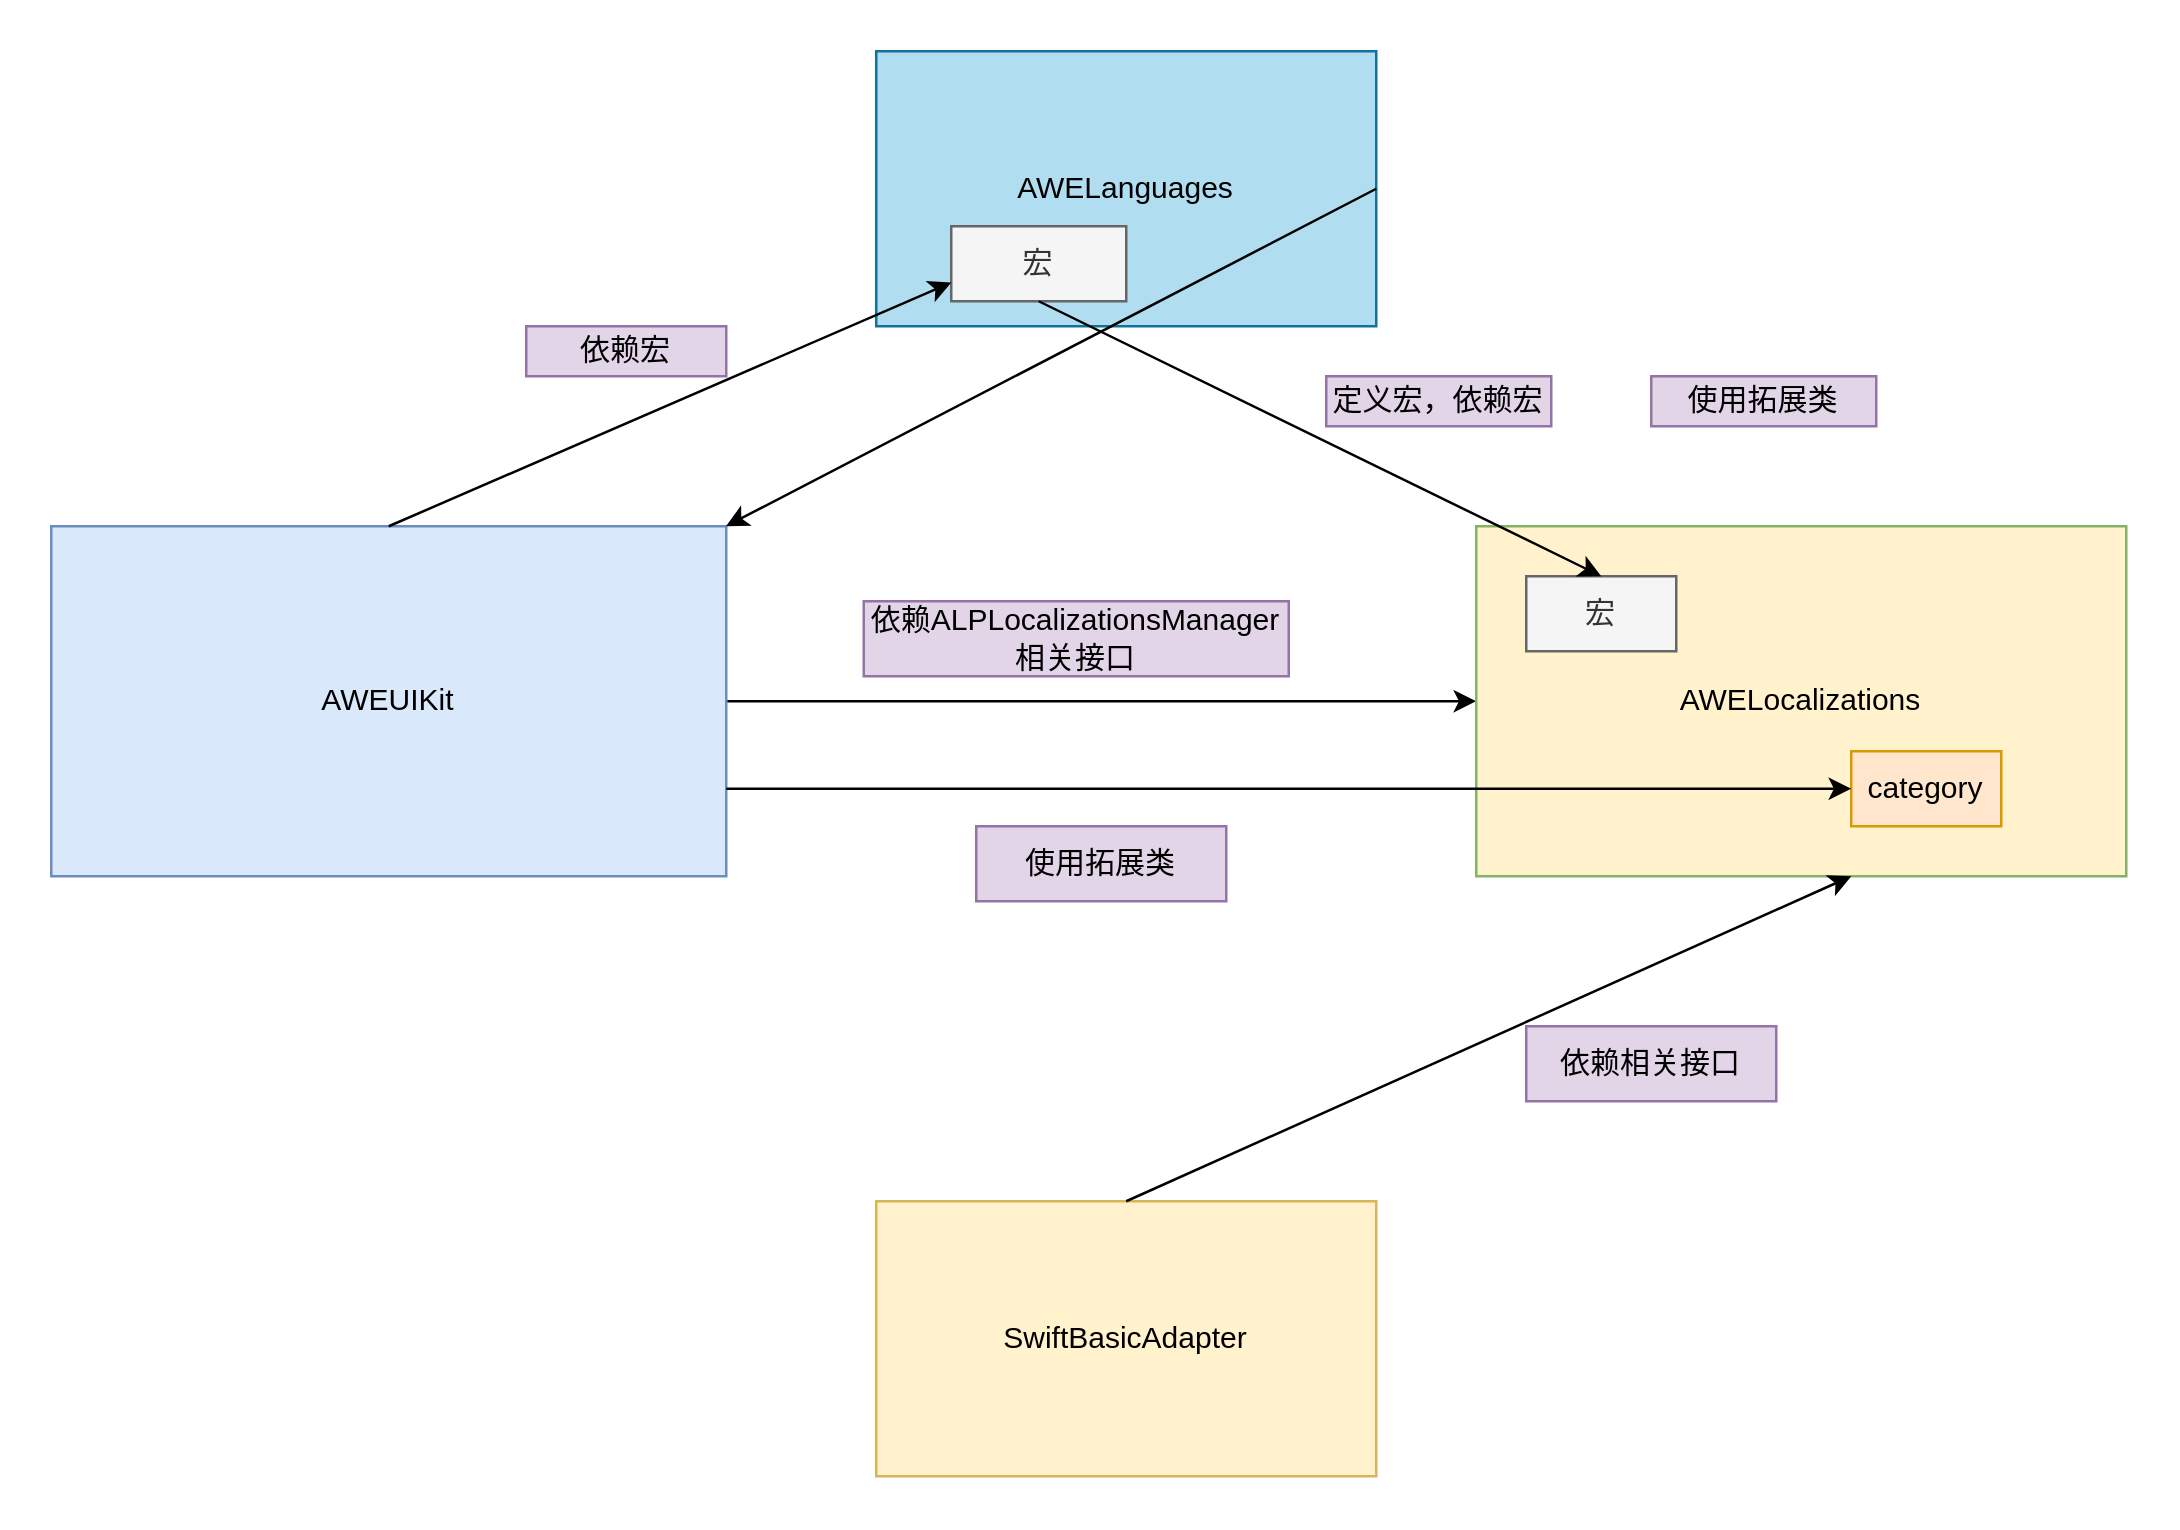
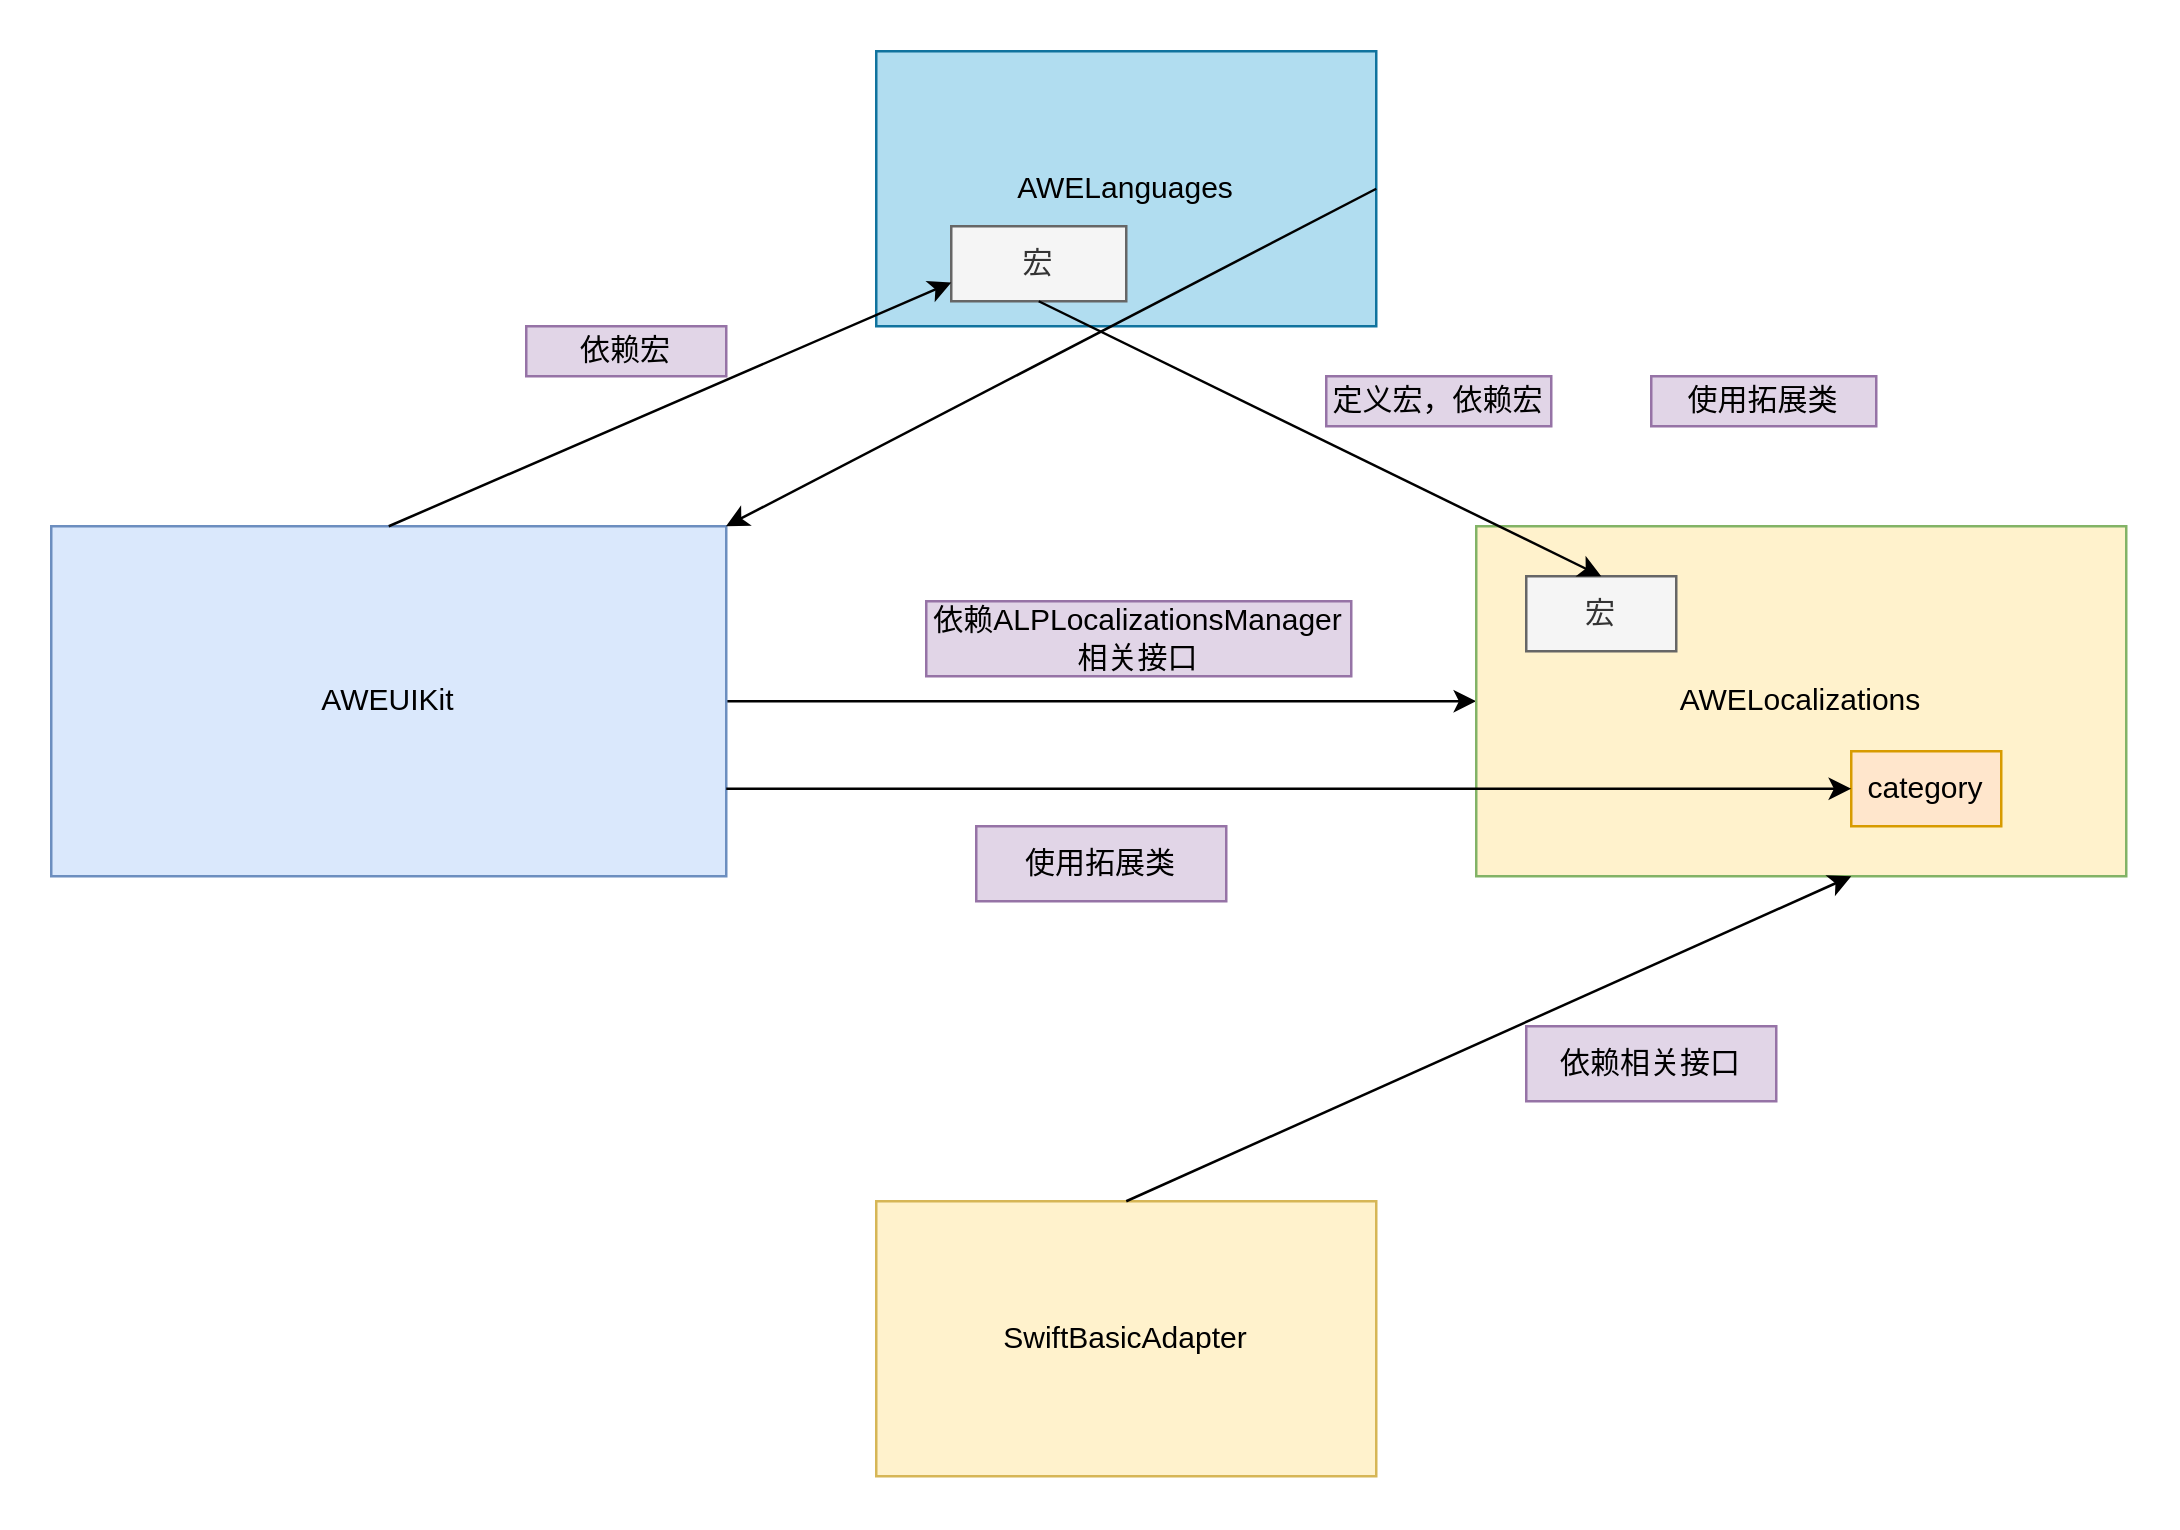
- <mxCell id="5" value="依赖&lt;span style=&quot;background-color: initial;&quot;&gt;ALPLocalizationsManager&lt;/span&gt;&lt;br&gt;&lt;span class=&quot;lark-record-clipboard&quot; data-lark-record-format=&quot;docx/text&quot; data-lark-record-data=&quot;{&amp;quot;rootId&amp;quot;:&amp;quot;doxcnekMiB30CGOWGuodaVgddFA&amp;quot;,&amp;quot;text&amp;quot;:{&amp;quot;initialAttributedTexts&amp;quot;:{&amp;quot;text&amp;quot;:{&amp;quot;0&amp;quot;:&amp;quot;ALPLocalizationsManager&amp;quot;},&amp;quot;attribs&amp;quot;:{&amp;quot;0&amp;quot;:&amp;quot;*0+n&amp;quot;}},&amp;quot;apool&amp;quot;:{&amp;quot;numToAttrib&amp;quot;:{&amp;quot;0&amp;quot;:[&amp;quot;author&amp;quot;,&amp;quot;7094434795863244802&amp;quot;]},&amp;quot;nextNum&amp;quot;:1}},&amp;quot;type&amp;quot;:&amp;quot;text&amp;quot;,&amp;quot;referenceRecordMap&amp;quot;:{},&amp;quot;extra&amp;quot;:{&amp;quot;mention_page_title&amp;quot;:{},&amp;quot;external_mention_url&amp;quot;:{}},&amp;quot;isCut&amp;quot;:false}&quot;&gt;相关接口&lt;/span&gt;" style="text;html=1;strokeColor=#9673a6;fillColor=#e1d5e7;align=center;verticalAlign=middle;whiteSpace=wrap;rounded=0;" parent="1" vertex="1"><mxGeometry x="345" y="240" width="170" height="30" as="geometry" /></mxCell>
+ <mxCell id="5" value="依赖&lt;span style=&quot;background-color: initial;&quot;&gt;ALPLocalizationsManager&lt;/span&gt;&lt;br&gt;&lt;span class=&quot;lark-record-clipboard&quot; data-lark-record-format=&quot;docx/text&quot; data-lark-record-data=&quot;{&amp;quot;rootId&amp;quot;:&amp;quot;doxcnekMiB30CGOWGuodaVgddFA&amp;quot;,&amp;quot;text&amp;quot;:{&amp;quot;initialAttributedTexts&amp;quot;:{&amp;quot;text&amp;quot;:{&amp;quot;0&amp;quot;:&amp;quot;ALPLocalizationsManager&amp;quot;},&amp;quot;attribs&amp;quot;:{&amp;quot;0&amp;quot;:&amp;quot;*0+n&amp;quot;}},&amp;quot;apool&amp;quot;:{&amp;quot;numToAttrib&amp;quot;:{&amp;quot;0&amp;quot;:[&amp;quot;author&amp;quot;,&amp;quot;7094434795863244802&amp;quot;]},&amp;quot;nextNum&amp;quot;:1}},&amp;quot;type&amp;quot;:&amp;quot;text&amp;quot;,&amp;quot;referenceRecordMap&amp;quot;:{},&amp;quot;extra&amp;quot;:{&amp;quot;mention_page_title&amp;quot;:{},&amp;quot;external_mention_url&amp;quot;:{}},&amp;quot;isCut&amp;quot;:false}&quot;&gt;相关接口&lt;/span&gt;" style="text;html=1;strokeColor=#9673a6;fillColor=#e1d5e7;align=center;verticalAlign=middle;whiteSpace=wrap;rounded=0;" parent="1" vertex="1"><mxGeometry x="370" y="240" width="170" height="30" as="geometry" /></mxCell>
